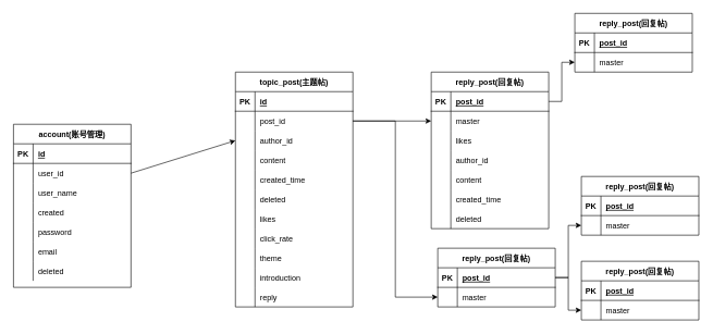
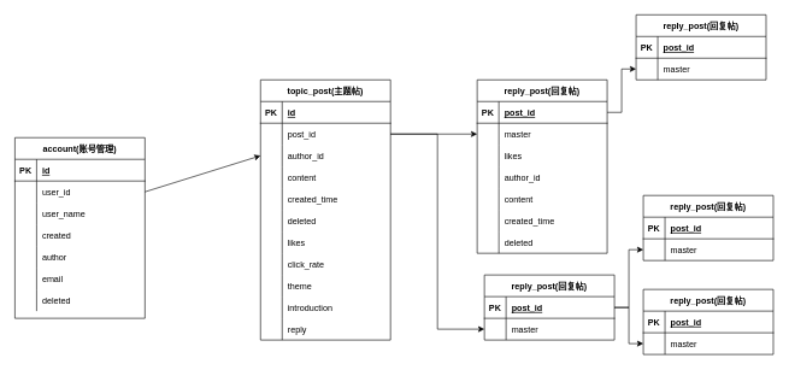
- <mxCell id="17" value="password" style="shape=partialRectangle;connectable=0;fillColor=none;top=0;left=0;bottom=0;right=0;align=left;spacingLeft=6;overflow=hidden;" parent="15" vertex="1"><mxGeometry x="30" width="150" height="30" as="geometry"><mxRectangle width="150" height="30" as="alternateBounds" /></mxGeometry></mxCell>
+ <mxCell id="17" value="author" style="shape=partialRectangle;connectable=0;fillColor=none;top=0;left=0;bottom=0;right=0;align=left;spacingLeft=6;overflow=hidden;" parent="15" vertex="1"><mxGeometry x="30" width="150" height="30" as="geometry"><mxRectangle width="150" height="30" as="alternateBounds" /></mxGeometry></mxCell>
